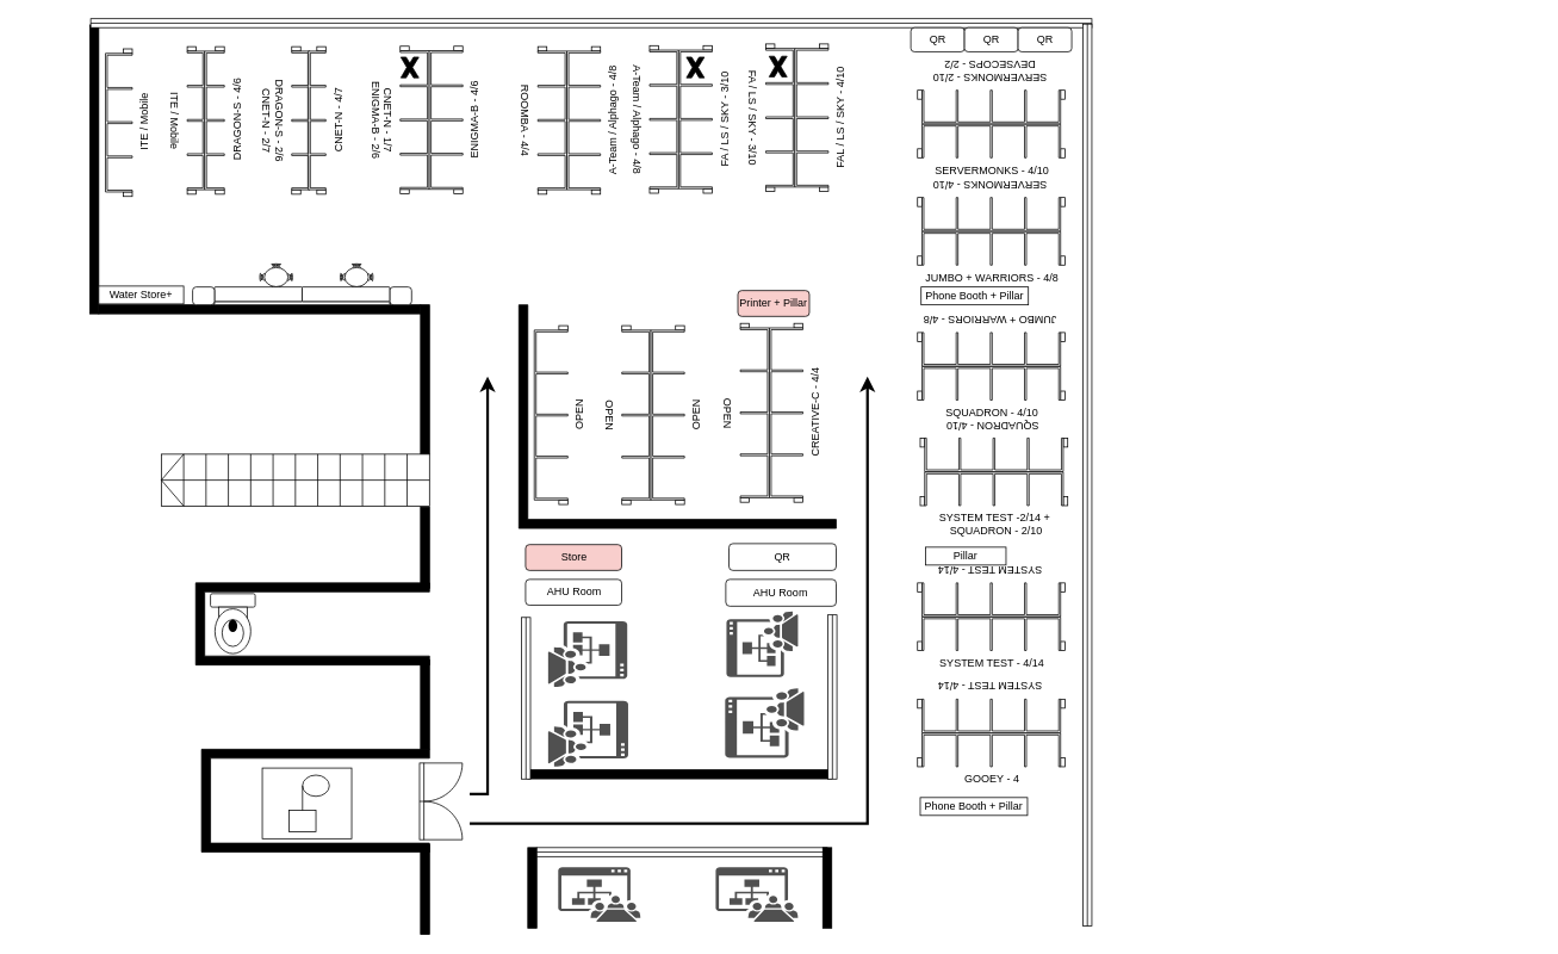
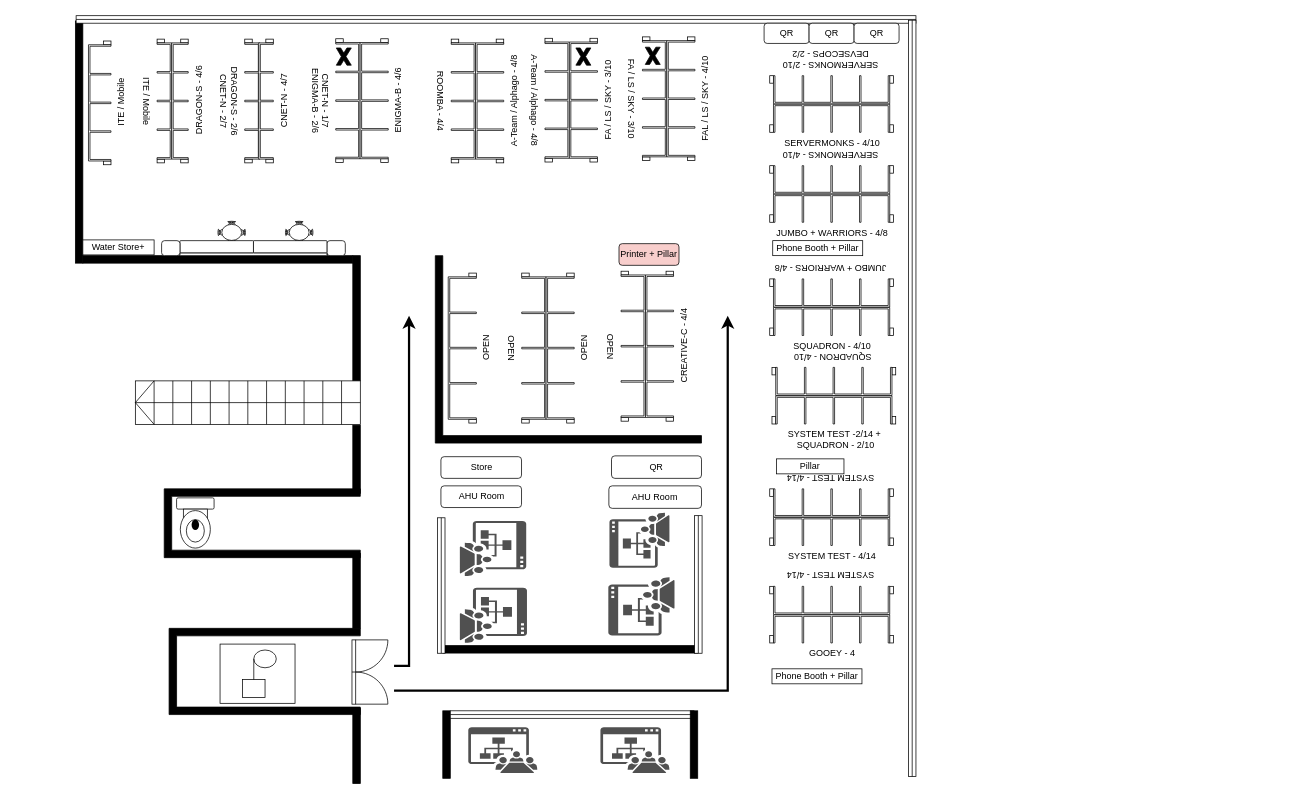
- <mxCell id="71" value="Store" style="rounded=1;whiteSpace=wrap;html=1;rotation=0;fillColor=#f8cecc;" vertex="1" parent="1"><mxGeometry x="587.5" y="608.08" width="107.5" height="28.92" as="geometry" /></mxCell>
+ <mxCell id="71" value="Store" style="rounded=1;whiteSpace=wrap;html=1;rotation=0;" vertex="1" parent="1"><mxGeometry x="587.5" y="608.08" width="107.5" height="28.92" as="geometry" /></mxCell>
